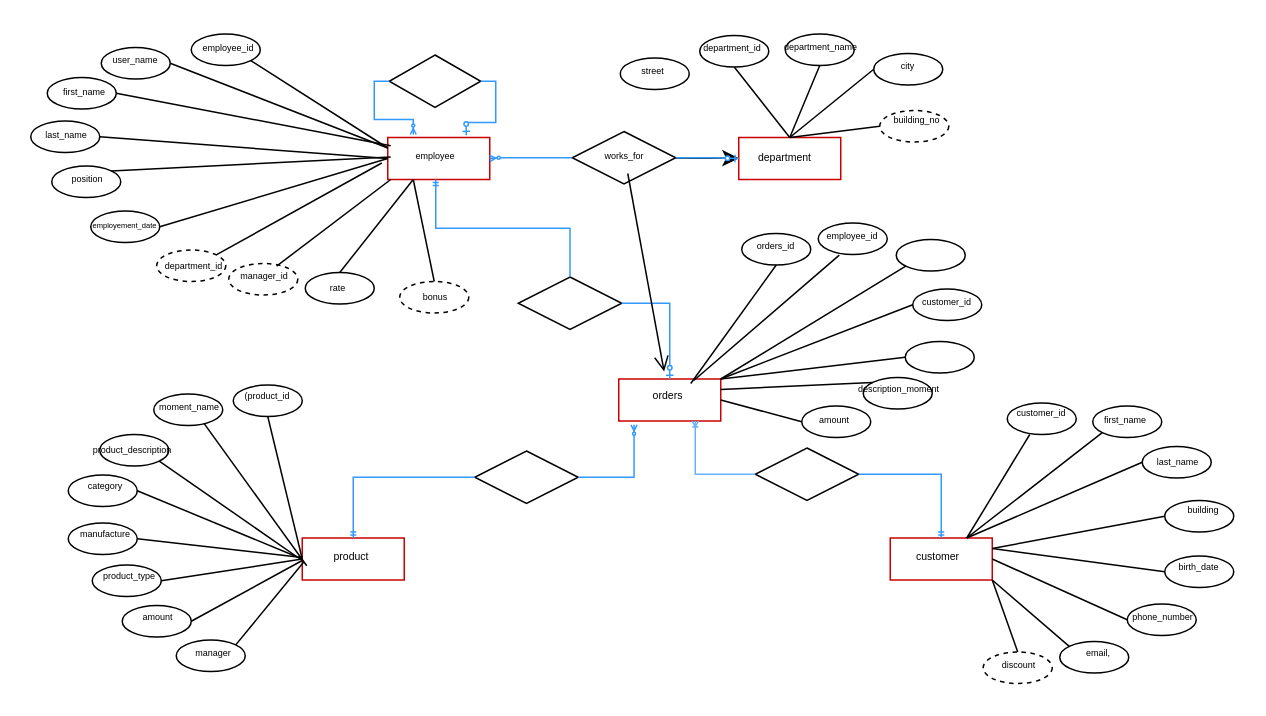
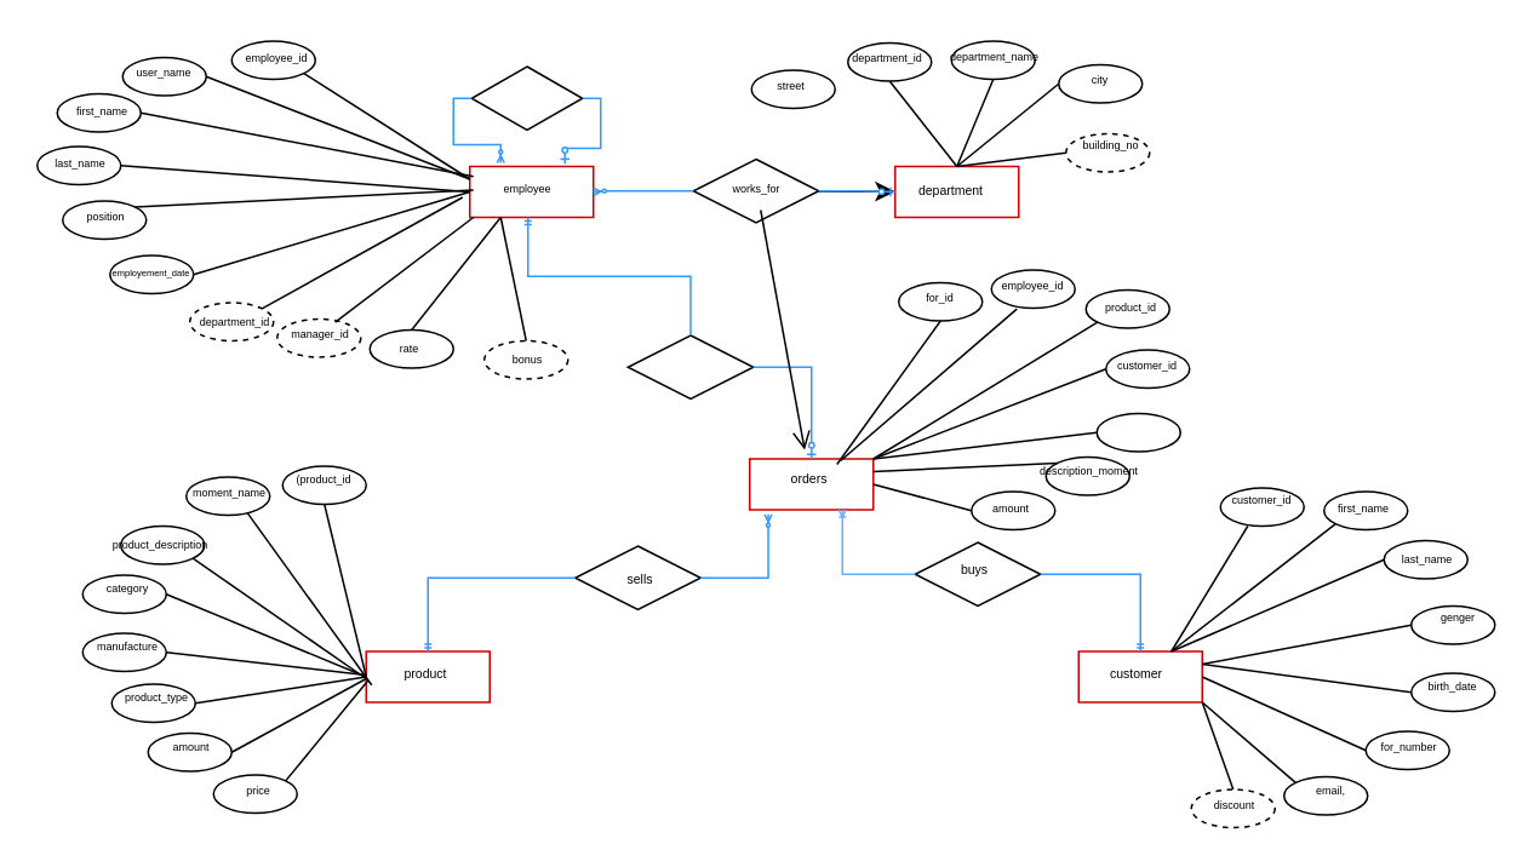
- <mxCell id="130" value="orders_id" style="text;html=1;align=center;verticalAlign=middle;whiteSpace=wrap;rounded=0;fontSize=6;fontFamily=Helvetica;fontColor=light-dark(#000000,#000000);" vertex="1" parent="1"><mxGeometry x="497" y="153" width="40" height="22" as="geometry" /></mxCell>
+ <mxCell id="130" value="for_id" style="text;html=1;align=center;verticalAlign=middle;whiteSpace=wrap;rounded=0;fontSize=6;fontFamily=Helvetica;fontColor=light-dark(#000000,#000000);" vertex="1" parent="1"><mxGeometry x="497" y="153" width="40" height="22" as="geometry" /></mxCell>
+ <mxCell id="132" value="product_id" style="text;html=1;align=center;verticalAlign=middle;whiteSpace=wrap;rounded=0;fontSize=6;fontFamily=Helvetica;fontColor=light-dark(#000000,#000000);" vertex="1" parent="1"><mxGeometry x="602" y="158" width="40" height="22" as="geometry" /></mxCell>
+ <mxCell id="105" value="&lt;font style=&quot;font-size: 7px;&quot;&gt;buys&lt;/font&gt;" style="text;strokeColor=none;fillColor=none;html=1;align=center;verticalAlign=middle;whiteSpace=wrap;rounded=0;fontSize=12;fontFamily=Helvetica;fontColor=light-dark(#000000,#000000);" parent="1" vertex="1"><mxGeometry x="506" y="297" width="60" height="30" as="geometry" /></mxCell>
+ <mxCell id="104" value="&lt;font style=&quot;font-size: 7px;&quot;&gt;sells&lt;/font&gt;" style="text;strokeColor=none;fillColor=none;html=1;align=center;verticalAlign=middle;whiteSpace=wrap;rounded=0;fontSize=12;fontFamily=Helvetica;fontColor=light-dark(#000000,#000000);" parent="1" vertex="1"><mxGeometry x="322" y="302" width="60" height="30" as="geometry" /></mxCell>
- <mxCell id="139" value="building" style="text;html=1;align=center;verticalAlign=middle;whiteSpace=wrap;rounded=0;fontSize=6;fontFamily=Helvetica;fontColor=light-dark(#000000,#000000);" vertex="1" parent="1"><mxGeometry x="782" y="329" width="40" height="22" as="geometry" /></mxCell>
+ <mxCell id="139" value="genger" style="text;html=1;align=center;verticalAlign=middle;whiteSpace=wrap;rounded=0;fontSize=6;fontFamily=Helvetica;fontColor=light-dark(#000000,#000000);" vertex="1" parent="1"><mxGeometry x="782" y="329" width="40" height="22" as="geometry" /></mxCell>
- <mxCell id="141" value="phone_number" style="text;html=1;align=center;verticalAlign=middle;whiteSpace=wrap;rounded=0;fontSize=6;fontFamily=Helvetica;fontColor=light-dark(#000000,#000000);" vertex="1" parent="1"><mxGeometry x="755" y="400" width="40" height="22" as="geometry" /></mxCell>
+ <mxCell id="141" value="for_number" style="text;html=1;align=center;verticalAlign=middle;whiteSpace=wrap;rounded=0;fontSize=6;fontFamily=Helvetica;fontColor=light-dark(#000000,#000000);" vertex="1" parent="1"><mxGeometry x="755" y="400" width="40" height="22" as="geometry" /></mxCell>
- <mxCell id="129" value=" manager" style="text;html=1;align=center;verticalAlign=middle;whiteSpace=wrap;rounded=0;fontSize=6;fontFamily=Helvetica;fontColor=light-dark(#000000,#000000);" vertex="1" parent="1"><mxGeometry x="122" y="424" width="40" height="22" as="geometry" /></mxCell>
+ <mxCell id="129" value=" price" style="text;html=1;align=center;verticalAlign=middle;whiteSpace=wrap;rounded=0;fontSize=6;fontFamily=Helvetica;fontColor=light-dark(#000000,#000000);" vertex="1" parent="1"><mxGeometry x="122" y="424" width="40" height="22" as="geometry" /></mxCell>
